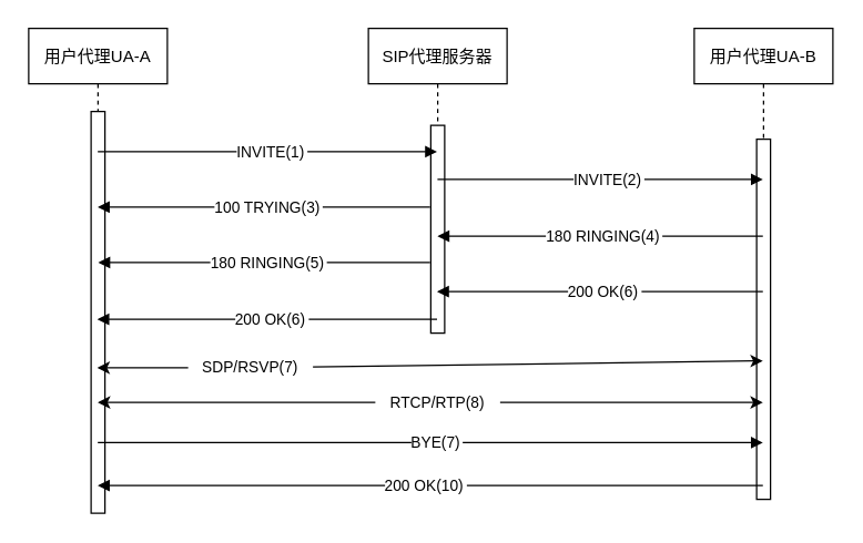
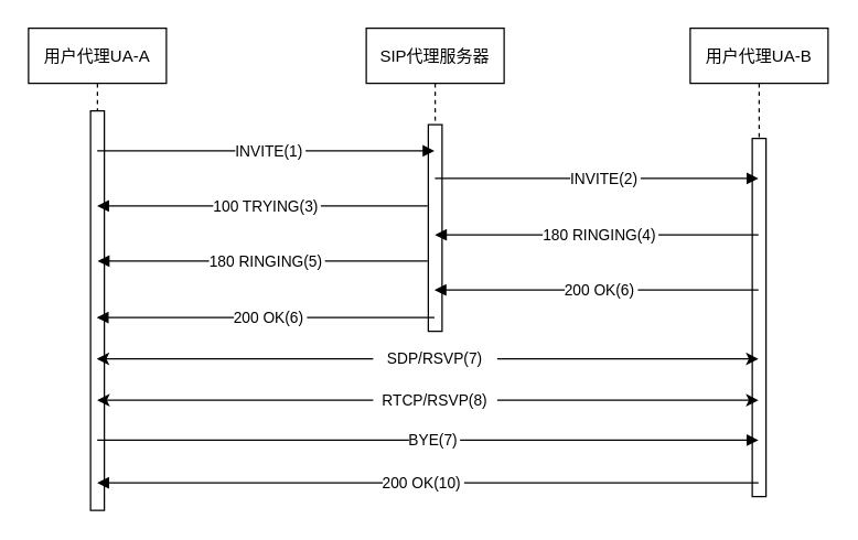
- <mxCell id="16" value="&lt;font style=&quot;font-size: 11px&quot;&gt;SDP/RSVP(7)&lt;/font&gt;" style="text;strokeColor=none;fillColor=none;align=center;verticalAlign=middle;rounded=0;html=1;whiteSpace=wrap;fontSize=11;" parent="1" vertex="1"><mxGeometry x="135" y="255" width="90" height="20" as="geometry" /></mxCell>
+ <mxCell id="16" value="&lt;font style=&quot;font-size: 11px&quot;&gt;SDP/RSVP(7)&lt;/font&gt;" style="text;strokeColor=none;fillColor=none;align=center;verticalAlign=middle;rounded=0;html=1;whiteSpace=wrap;fontSize=11;" parent="1" vertex="1"><mxGeometry x="270" y="250" width="90" height="20" as="geometry" /></mxCell>
- <mxCell id="19" value="RTCP/RTP(8)" style="text;strokeColor=none;fillColor=none;align=center;verticalAlign=middle;rounded=0;html=1;whiteSpace=wrap;fontSize=11;" parent="1" vertex="1"><mxGeometry x="270" y="280" width="90" height="20" as="geometry" /></mxCell>
+ <mxCell id="19" value="RTCP/RSVP(8)" style="text;strokeColor=none;fillColor=none;align=center;verticalAlign=middle;rounded=0;html=1;whiteSpace=wrap;fontSize=11;" parent="1" vertex="1"><mxGeometry x="270" y="280" width="90" height="20" as="geometry" /></mxCell>
